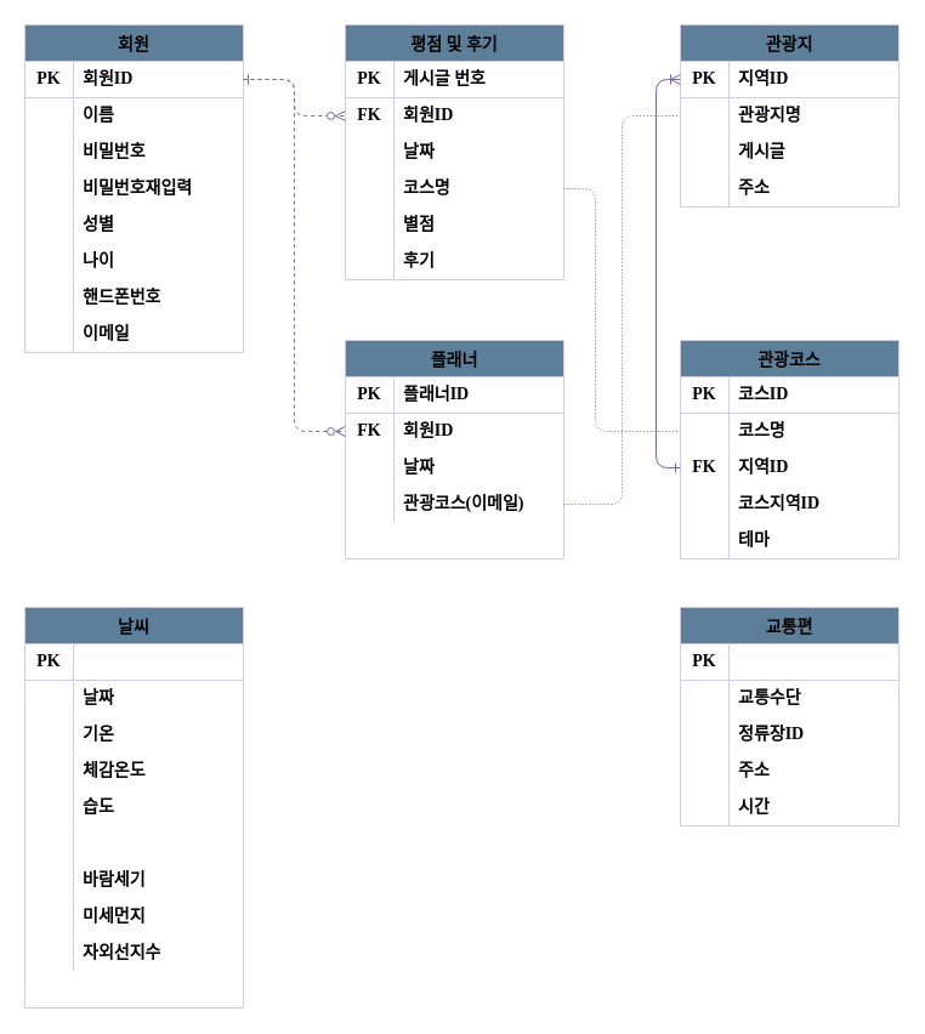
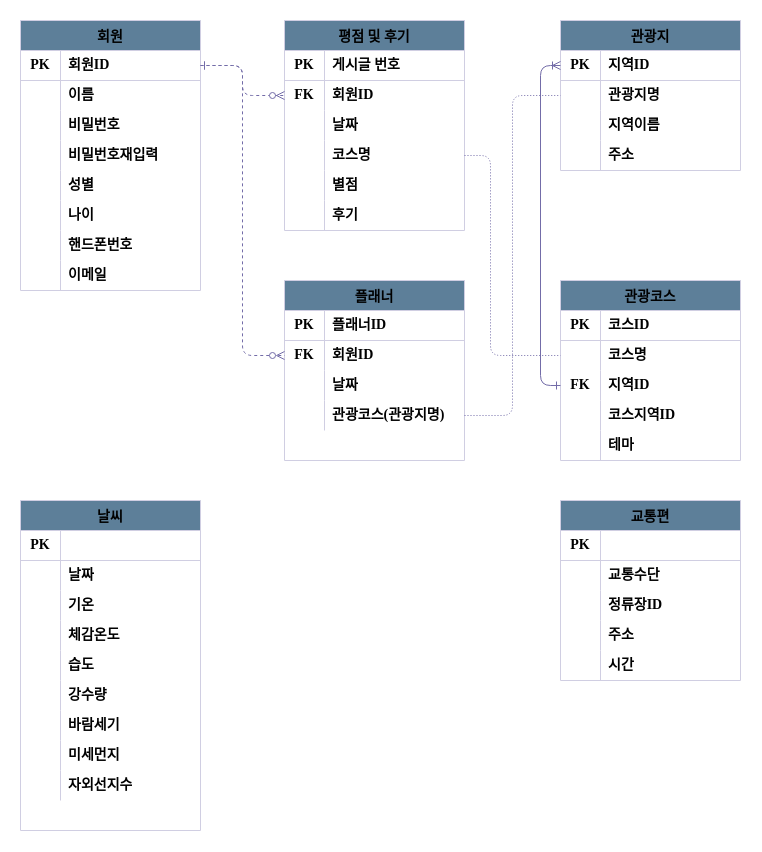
- <mxCell id="36" value="게시글" style="shape=partialRectangle;html=1;whiteSpace=wrap;connectable=0;fillColor=none;top=0;left=0;bottom=0;right=0;align=left;spacingLeft=6;overflow=hidden;pointerEvents=1;fontFamily=Georgia;fontStyle=1;fontSize=14;strokeColor=#D0CEE2;" parent="34" vertex="1"><mxGeometry x="40" width="140" height="30" as="geometry" /></mxCell>
+ <mxCell id="36" value="지역이름" style="shape=partialRectangle;html=1;whiteSpace=wrap;connectable=0;fillColor=none;top=0;left=0;bottom=0;right=0;align=left;spacingLeft=6;overflow=hidden;pointerEvents=1;fontFamily=Georgia;fontStyle=1;fontSize=14;strokeColor=#D0CEE2;" parent="34" vertex="1"><mxGeometry x="40" width="140" height="30" as="geometry" /></mxCell>
- <mxCell id="52" value="관광코스(이메일)" style="shape=partialRectangle;html=1;whiteSpace=wrap;connectable=0;fillColor=none;top=0;left=0;bottom=0;right=0;align=left;spacingLeft=6;overflow=hidden;pointerEvents=1;fontFamily=Georgia;fontStyle=1;fontSize=14;strokeColor=#D0CEE2;" parent="50" vertex="1"><mxGeometry x="40" width="140" height="30" as="geometry" /></mxCell>
+ <mxCell id="52" value="관광코스(관광지명)" style="shape=partialRectangle;html=1;whiteSpace=wrap;connectable=0;fillColor=none;top=0;left=0;bottom=0;right=0;align=left;spacingLeft=6;overflow=hidden;pointerEvents=1;fontFamily=Georgia;fontStyle=1;fontSize=14;strokeColor=#D0CEE2;" parent="50" vertex="1"><mxGeometry x="40" width="140" height="30" as="geometry" /></mxCell>
+ <mxCell id="105" value="강수량" style="shape=partialRectangle;html=1;whiteSpace=wrap;connectable=0;fillColor=none;top=0;left=0;bottom=0;right=0;align=left;spacingLeft=6;overflow=hidden;pointerEvents=1;fontFamily=Georgia;fontStyle=1;fontSize=14;strokeColor=#D0CEE2;" parent="103" vertex="1"><mxGeometry x="40" width="140" height="30" as="geometry" /></mxCell>
